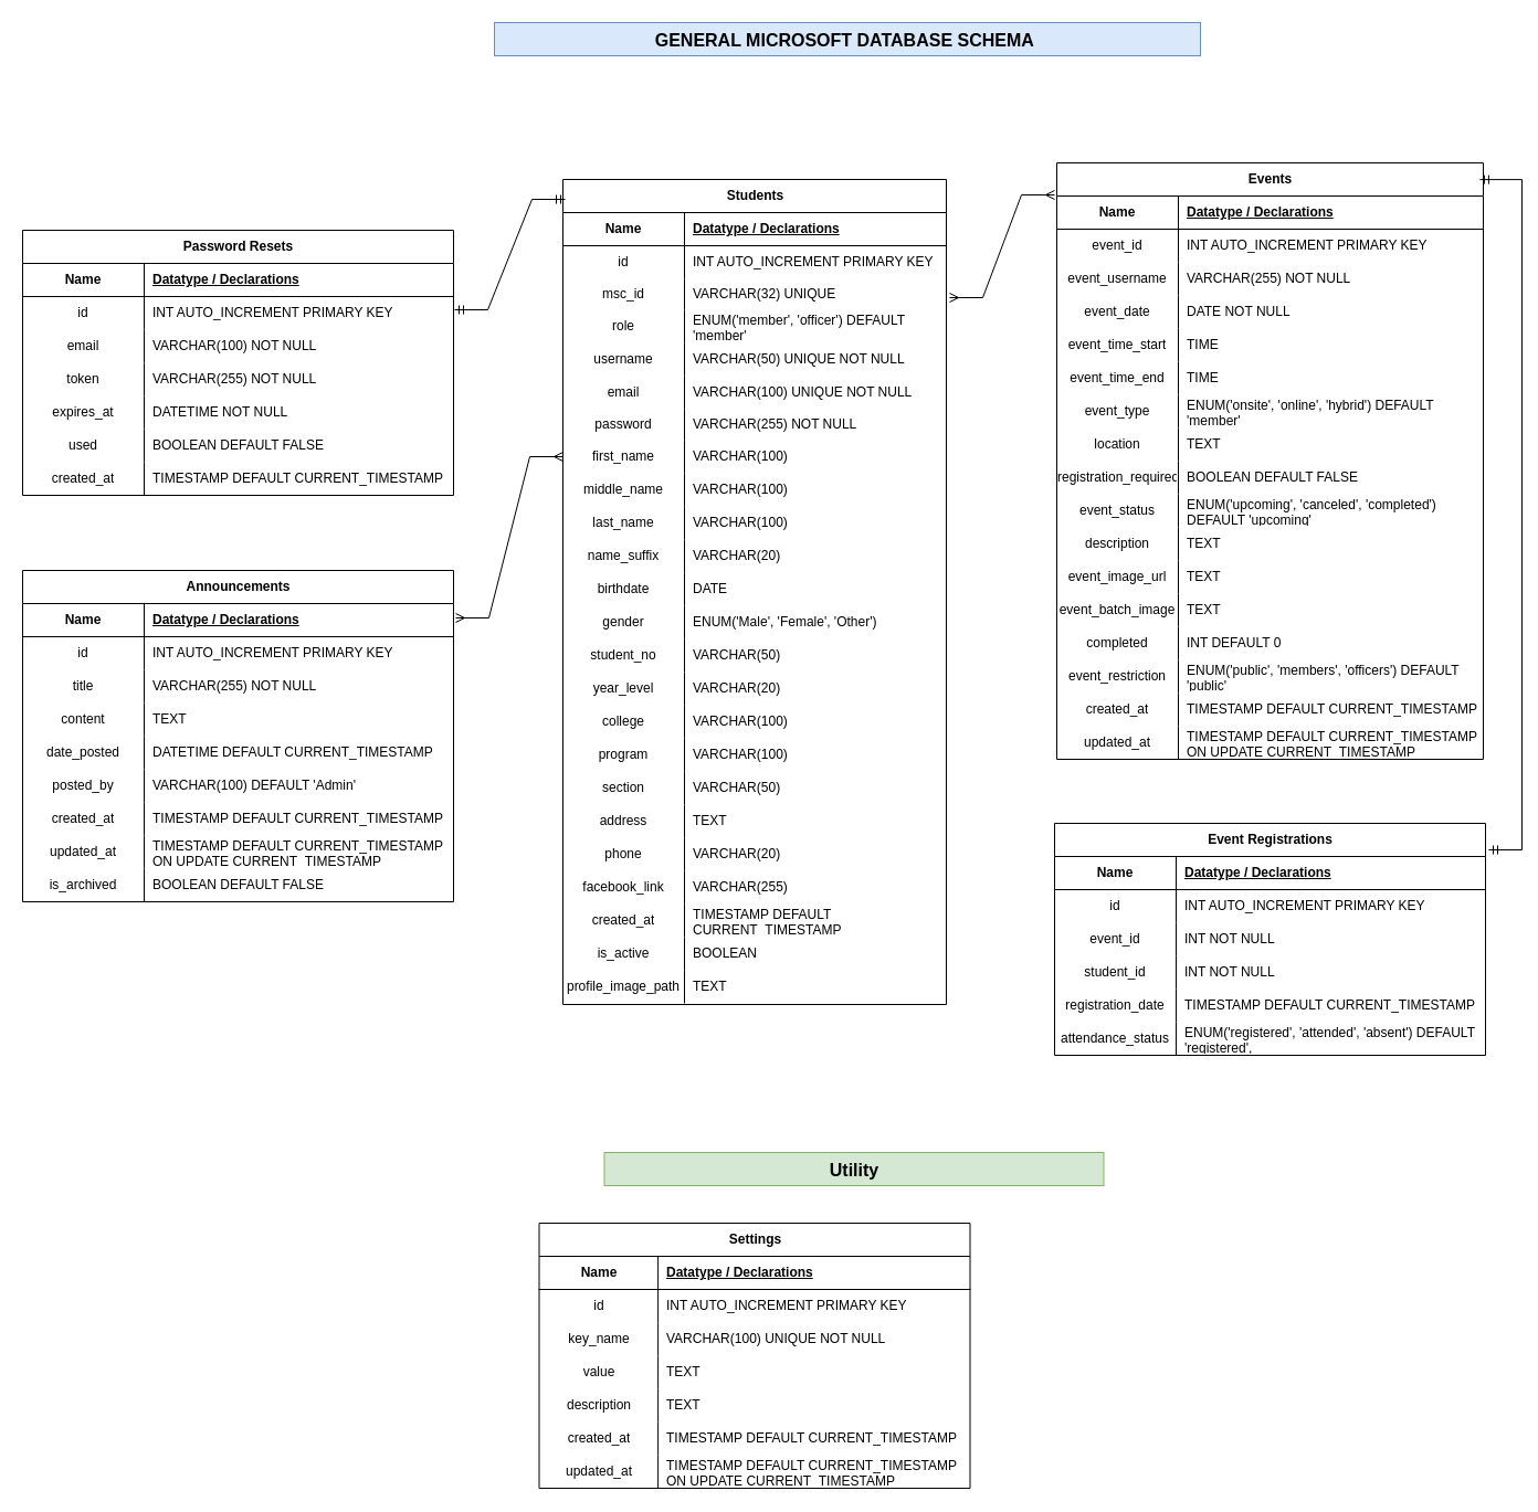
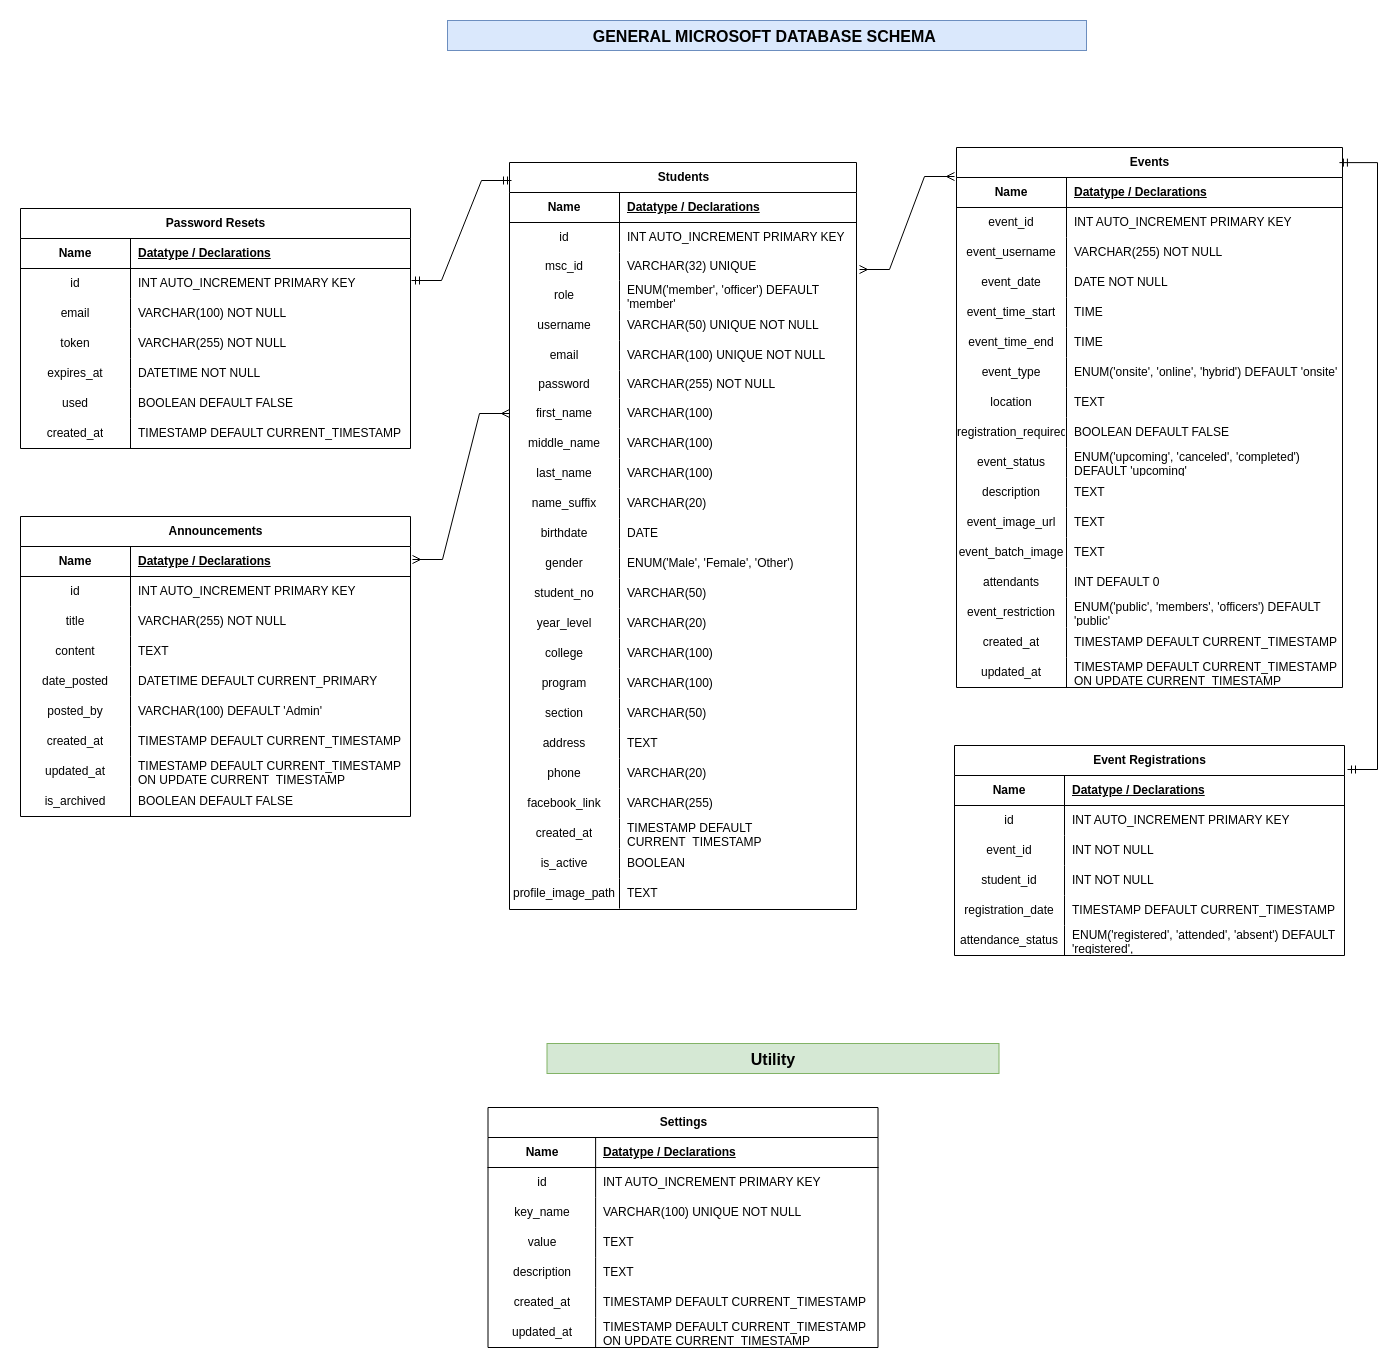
- <mxCell id="24" value="ENUM('onsite', 'online', 'hybrid') DEFAULT 'member'" style="shape=partialRectangle;connectable=0;fillColor=none;top=0;left=0;bottom=0;right=0;align=left;spacingLeft=6;overflow=hidden;whiteSpace=wrap;html=1;" parent="22" vertex="1"><mxGeometry x="110" width="276" height="30" as="geometry"><mxRectangle width="276" height="30" as="alternateBounds" /></mxGeometry></mxCell>
+ <mxCell id="24" value="ENUM('onsite', 'online', 'hybrid') DEFAULT 'onsite'" style="shape=partialRectangle;connectable=0;fillColor=none;top=0;left=0;bottom=0;right=0;align=left;spacingLeft=6;overflow=hidden;whiteSpace=wrap;html=1;" parent="22" vertex="1"><mxGeometry x="110" width="276" height="30" as="geometry"><mxRectangle width="276" height="30" as="alternateBounds" /></mxGeometry></mxCell>
- <mxCell id="44" value="completed" style="shape=partialRectangle;connectable=0;fillColor=none;top=0;left=0;bottom=0;right=0;editable=1;overflow=hidden;whiteSpace=wrap;html=1;" vertex="1" parent="43"><mxGeometry width="110" height="30" as="geometry"><mxRectangle width="110" height="30" as="alternateBounds" /></mxGeometry></mxCell>
+ <mxCell id="44" value="attendants" style="shape=partialRectangle;connectable=0;fillColor=none;top=0;left=0;bottom=0;right=0;editable=1;overflow=hidden;whiteSpace=wrap;html=1;" vertex="1" parent="43"><mxGeometry width="110" height="30" as="geometry"><mxRectangle width="110" height="30" as="alternateBounds" /></mxGeometry></mxCell>
- <mxCell id="143" value="DATETIME DEFAULT CURRENT_TIMESTAMP" style="shape=partialRectangle;connectable=0;fillColor=none;top=0;left=0;bottom=0;right=0;align=left;spacingLeft=6;overflow=hidden;whiteSpace=wrap;html=1;" parent="141" vertex="1"><mxGeometry x="110" width="280" height="30" as="geometry"><mxRectangle width="280" height="30" as="alternateBounds" /></mxGeometry></mxCell>
+ <mxCell id="143" value="DATETIME DEFAULT CURRENT_PRIMARY" style="shape=partialRectangle;connectable=0;fillColor=none;top=0;left=0;bottom=0;right=0;align=left;spacingLeft=6;overflow=hidden;whiteSpace=wrap;html=1;" parent="141" vertex="1"><mxGeometry x="110" width="280" height="30" as="geometry"><mxRectangle width="280" height="30" as="alternateBounds" /></mxGeometry></mxCell>
